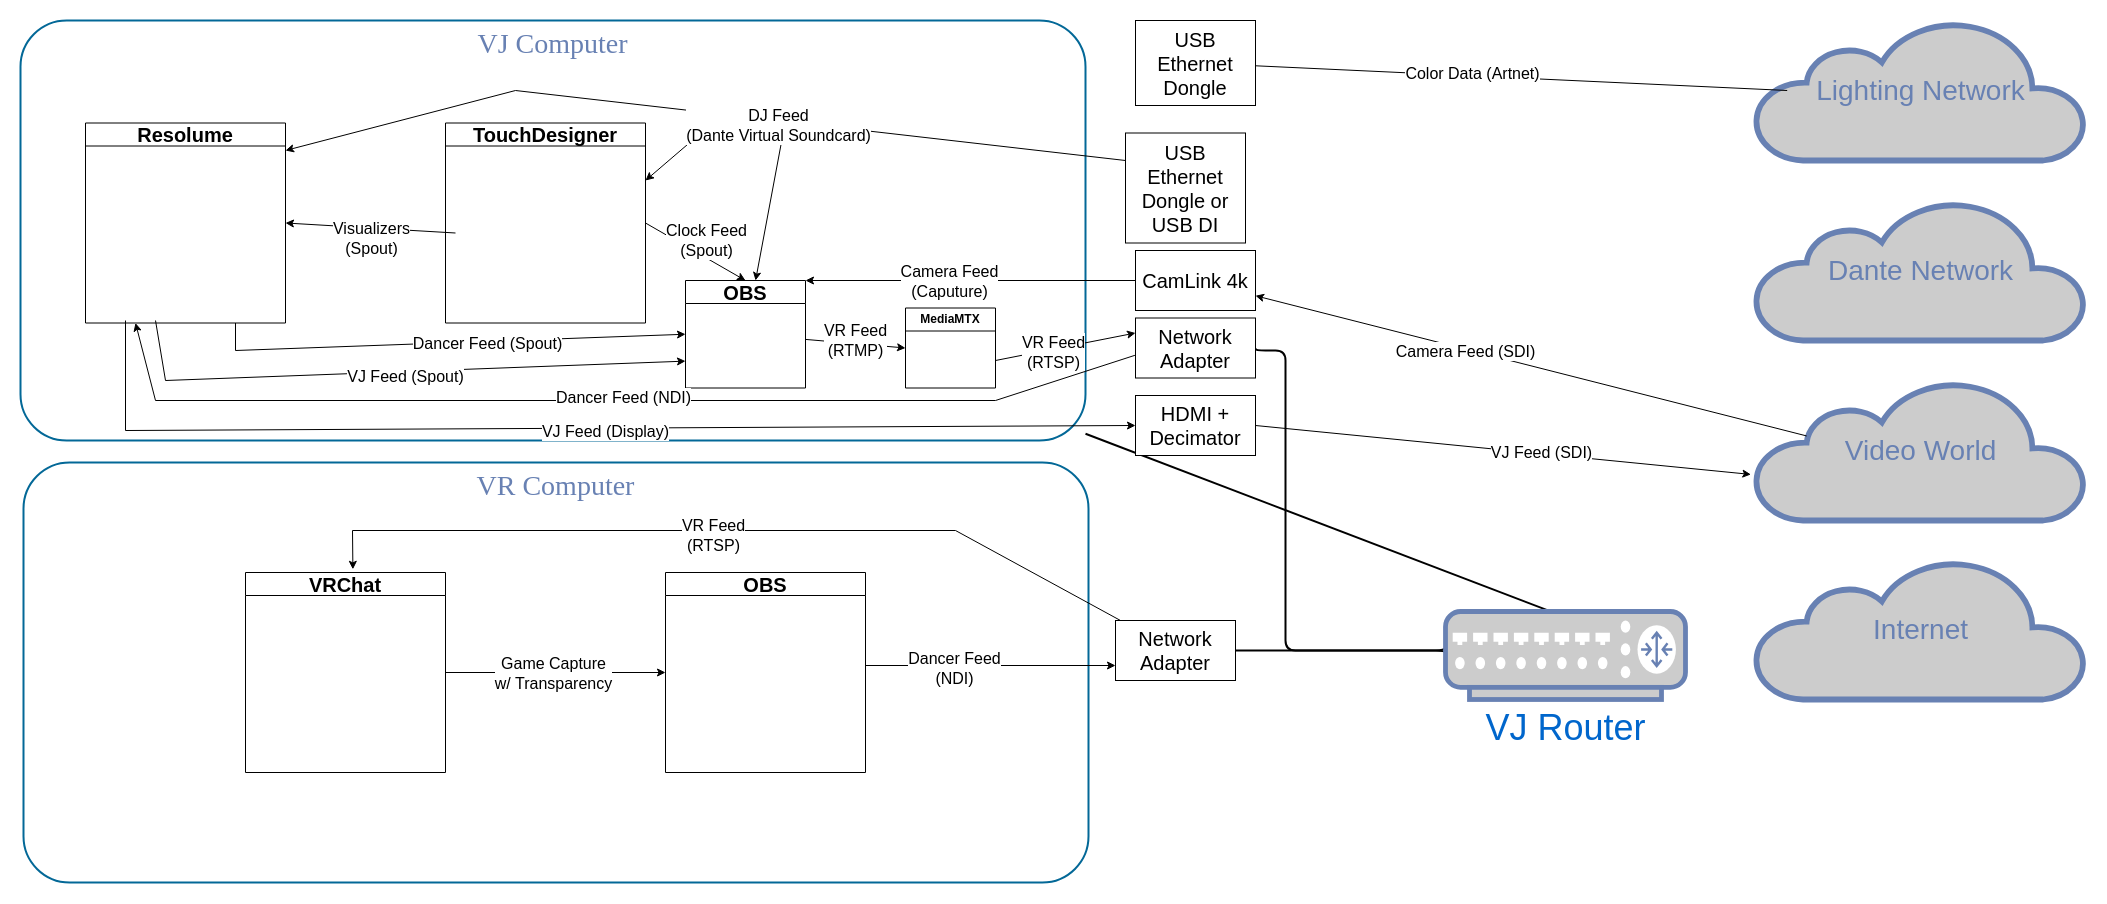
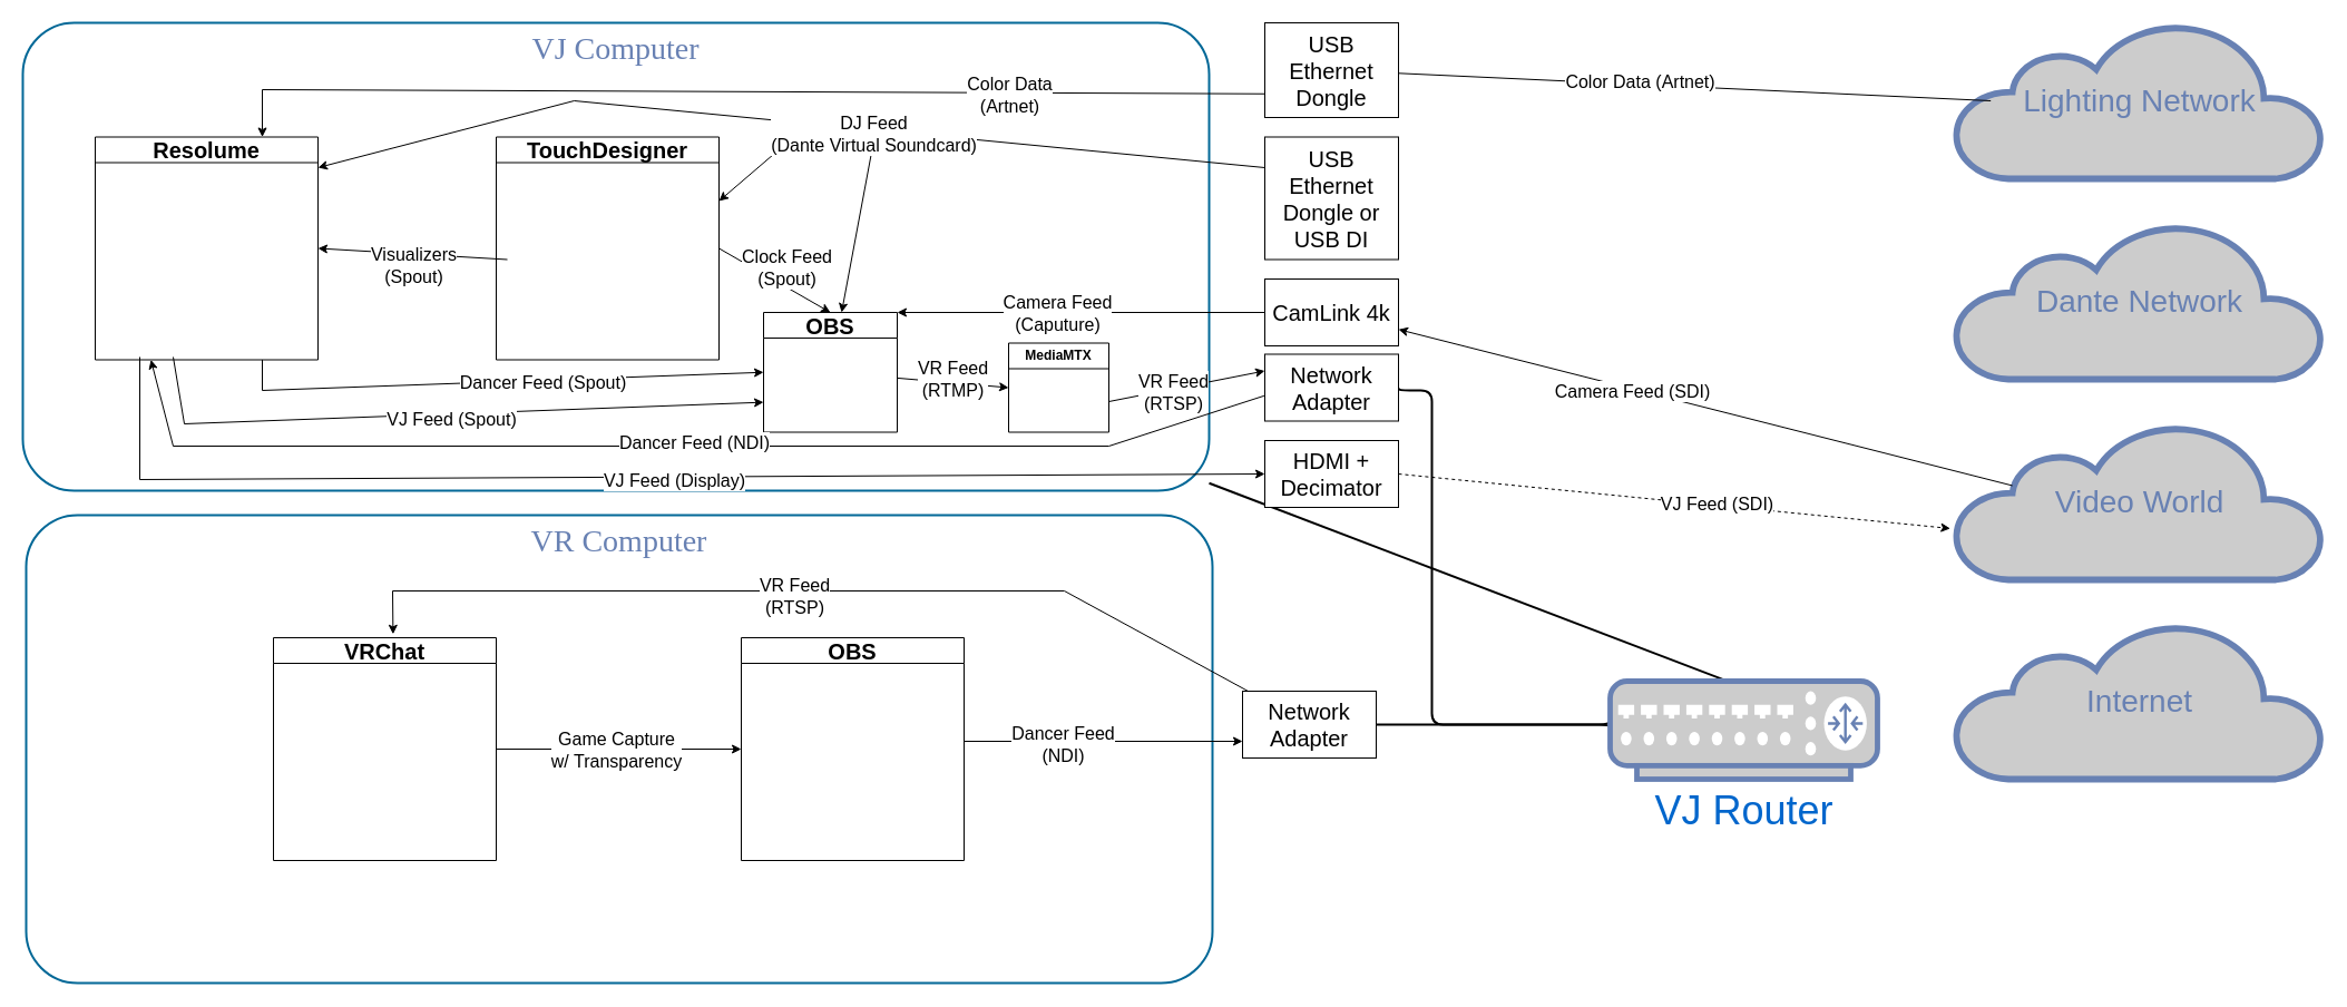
+ <mxCell id="50" value="" style="endArrow=classic;html=1;rounded=0;entryX=0.75;entryY=0;entryDx=0;entryDy=0;exitX=0;exitY=0.75;exitDx=0;exitDy=0;" edge="1" parent="1" source="12" target="16"><mxGeometry width="50" height="50" relative="1" as="geometry"><mxPoint x="1055" y="40" as="sourcePoint" /><mxPoint x="1105" y="-10" as="targetPoint" /><Array as="points"><mxPoint x="235" y="80" /></Array></mxGeometry></mxCell>
+ <mxCell id="51" value="&lt;div style=&quot;font-size: 16px;&quot;&gt;&lt;font style=&quot;font-size: 16px;&quot;&gt;Color Data&lt;/font&gt;&lt;/div&gt;&lt;div style=&quot;font-size: 16px;&quot;&gt;&lt;font style=&quot;font-size: 16px;&quot;&gt;(Artnet)&lt;font style=&quot;font-size: 16px;&quot;&gt;&lt;br&gt;&lt;/font&gt;&lt;/font&gt;&lt;/div&gt;" style="edgeLabel;html=1;align=center;verticalAlign=middle;resizable=0;points=[];" vertex="1" connectable="0" parent="50"><mxGeometry x="-0.515" y="2" relative="1" as="geometry"><mxPoint as="offset" /></mxGeometry></mxCell>
- <mxCell id="13" value="&lt;div style=&quot;font-size: 20px;&quot;&gt;USB Ethernet Dongle or USB DI&lt;/div&gt;" style="rounded=0;whiteSpace=wrap;html=1;fontSize=20;" vertex="1" parent="1"><mxGeometry x="1125" y="132.5" width="120" height="110" as="geometry" /></mxCell>
+ <mxCell id="13" value="&lt;div style=&quot;font-size: 20px;&quot;&gt;USB Ethernet Dongle or USB DI&lt;/div&gt;" style="rounded=0;whiteSpace=wrap;html=1;fontSize=20;" vertex="1" parent="1"><mxGeometry x="1135" y="122.5" width="120" height="110" as="geometry" /></mxCell>
- <mxCell id="38" value="" style="endArrow=classic;html=1;rounded=0;exitX=1;exitY=0.5;exitDx=0;exitDy=0;entryX=-0.014;entryY=0.671;entryDx=0;entryDy=0;entryPerimeter=0;" edge="1" parent="1" source="37" target="24"><mxGeometry width="50" height="50" relative="1" as="geometry"><mxPoint x="1025" y="470" as="sourcePoint" /><mxPoint x="1075" y="420" as="targetPoint" /></mxGeometry></mxCell>
+ <mxCell id="38" value="" style="endArrow=classic;html=1;rounded=0;exitX=1;exitY=0.5;exitDx=0;exitDy=0;entryX=-0.014;entryY=0.671;entryDx=0;entryDy=0;entryPerimeter=0;dashed=1;" edge="1" parent="1" source="37" target="24"><mxGeometry width="50" height="50" relative="1" as="geometry"><mxPoint x="1025" y="470" as="sourcePoint" /><mxPoint x="1075" y="420" as="targetPoint" /></mxGeometry></mxCell>
